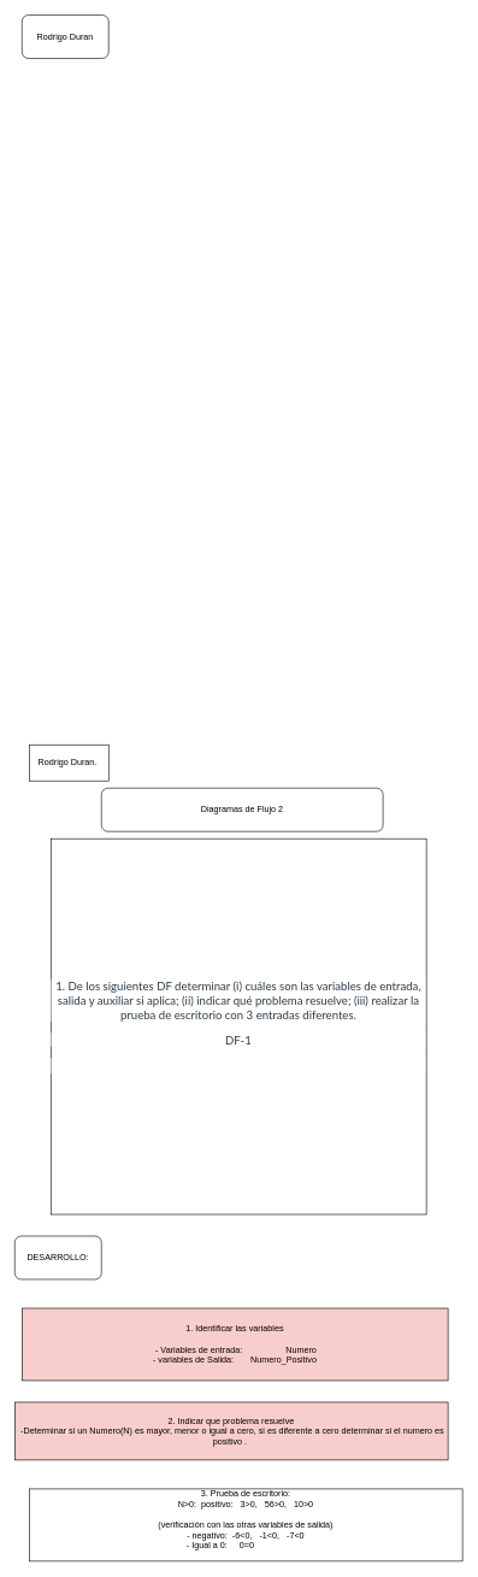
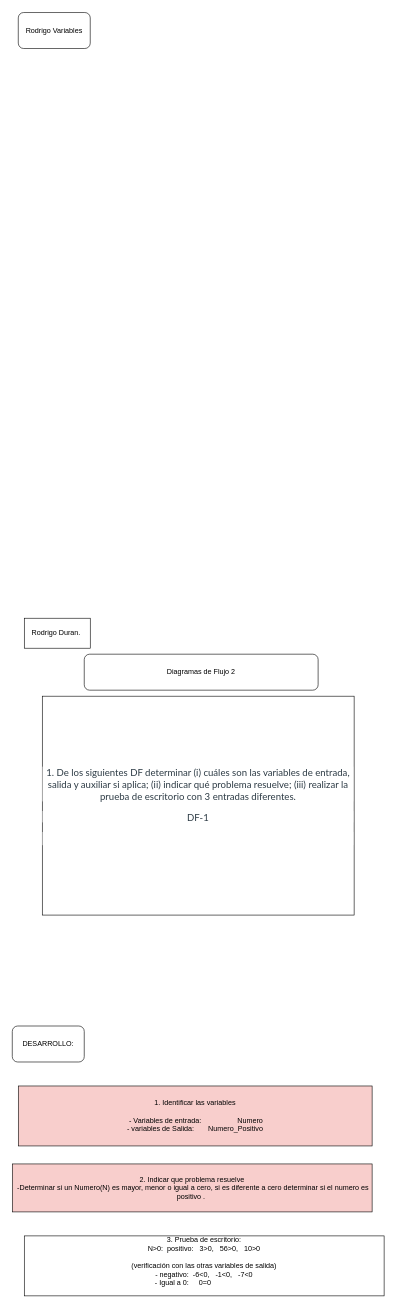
- <mxCell id="2" value="Rodrigo Duran" style="rounded=1;whiteSpace=wrap;html=1;" parent="1" vertex="1"><mxGeometry x="30" y="20" width="120" height="60" as="geometry" /></mxCell>
+ <mxCell id="2" value="Rodrigo Variables" style="rounded=1;whiteSpace=wrap;html=1;" parent="1" vertex="1"><mxGeometry x="30" y="20" width="120" height="60" as="geometry" /></mxCell>
- <mxCell id="5" value="&#10;&#10;&lt;p style=&quot;display: block; padding: 0px; color: rgb(45, 59, 69); font-family: latoweb, &amp;quot;lato extended&amp;quot;, lato, &amp;quot;helvetica neue&amp;quot;, helvetica, arial, sans-serif; font-size: 16px; font-style: normal; font-weight: 400; letter-spacing: normal; text-indent: 0px; text-transform: none; word-spacing: 0px; background-color: rgb(255, 255, 255);&quot;&gt;1. De los siguientes DF determinar (i) cuáles son las variables de entrada, salida y auxiliar si aplica; (ii) indicar qué problema resuelve; (iii) realizar la prueba de escritorio con 3 entradas diferentes.&lt;/p&gt;&lt;p style=&quot;display: block; padding: 0px; color: rgb(45, 59, 69); font-family: latoweb, &amp;quot;lato extended&amp;quot;, lato, &amp;quot;helvetica neue&amp;quot;, helvetica, arial, sans-serif; font-size: 16px; font-style: normal; font-weight: 400; letter-spacing: normal; text-indent: 0px; text-transform: none; word-spacing: 0px; background-color: rgb(255, 255, 255);&quot;&gt;DF-1&lt;/p&gt;&lt;p style=&quot;display: block; padding: 0px; color: rgb(45, 59, 69); font-family: latoweb, &amp;quot;lato extended&amp;quot;, lato, &amp;quot;helvetica neue&amp;quot;, helvetica, arial, sans-serif; font-size: 16px; font-style: normal; font-weight: 400; letter-spacing: normal; text-indent: 0px; text-transform: none; word-spacing: 0px; background-color: rgb(255, 255, 255); text-align: center;&quot;&gt;&lt;img src=&quot;https://ucb.instructure.com/courses/1259/files/141151/preview&quot; alt=&quot;df1.JPG&quot; style=&quot;max-width: 480px ; height: auto ; vertical-align: middle ; border: 0px&quot;&gt;&amp;nbsp;&amp;nbsp;&lt;/p&gt;&#10;&#10;" style="whiteSpace=wrap;html=1;aspect=fixed;" vertex="1" parent="1"><mxGeometry x="70" y="1160" width="520" height="520" as="geometry" /></mxCell>
+ <mxCell id="5" value="&#10;&#10;&lt;p style=&quot;display: block; padding: 0px; color: rgb(45, 59, 69); font-family: latoweb, &amp;quot;lato extended&amp;quot;, lato, &amp;quot;helvetica neue&amp;quot;, helvetica, arial, sans-serif; font-size: 16px; font-style: normal; font-weight: 400; letter-spacing: normal; text-indent: 0px; text-transform: none; word-spacing: 0px; background-color: rgb(255, 255, 255);&quot;&gt;1. De los siguientes DF determinar (i) cuáles son las variables de entrada, salida y auxiliar si aplica; (ii) indicar qué problema resuelve; (iii) realizar la prueba de escritorio con 3 entradas diferentes.&lt;/p&gt;&lt;p style=&quot;display: block; padding: 0px; color: rgb(45, 59, 69); font-family: latoweb, &amp;quot;lato extended&amp;quot;, lato, &amp;quot;helvetica neue&amp;quot;, helvetica, arial, sans-serif; font-size: 16px; font-style: normal; font-weight: 400; letter-spacing: normal; text-indent: 0px; text-transform: none; word-spacing: 0px; background-color: rgb(255, 255, 255);&quot;&gt;DF-1&lt;/p&gt;&lt;p style=&quot;display: block; padding: 0px; color: rgb(45, 59, 69); font-family: latoweb, &amp;quot;lato extended&amp;quot;, lato, &amp;quot;helvetica neue&amp;quot;, helvetica, arial, sans-serif; font-size: 16px; font-style: normal; font-weight: 400; letter-spacing: normal; text-indent: 0px; text-transform: none; word-spacing: 0px; background-color: rgb(255, 255, 255); text-align: center;&quot;&gt;&lt;img src=&quot;https://ucb.instructure.com/courses/1259/files/141151/preview&quot; alt=&quot;df1.JPG&quot; style=&quot;max-width: 480px ; height: auto ; vertical-align: middle ; border: 0px&quot;&gt;&amp;nbsp;&amp;nbsp;&lt;/p&gt;&#10;&#10;" style="whiteSpace=wrap;html=1;aspect=fixed;" vertex="1" parent="1"><mxGeometry x="70" y="1160" width="520" height="365" as="geometry" /></mxCell>
